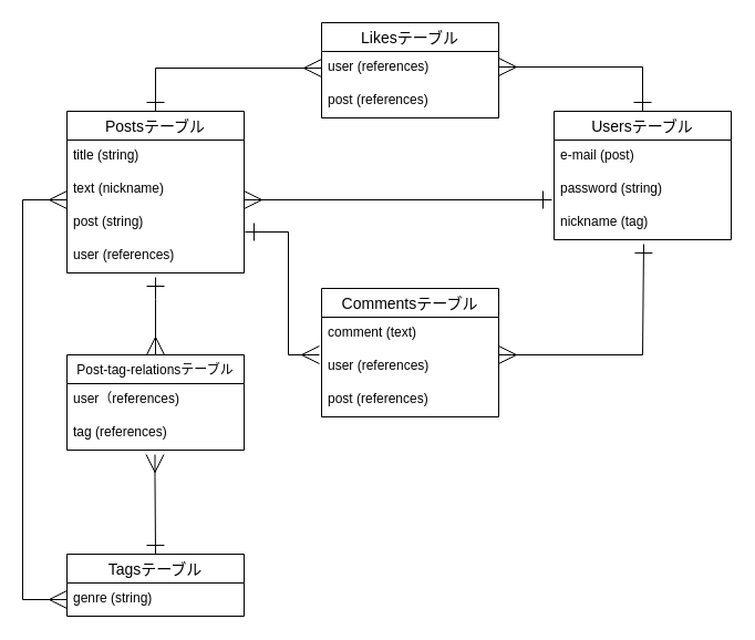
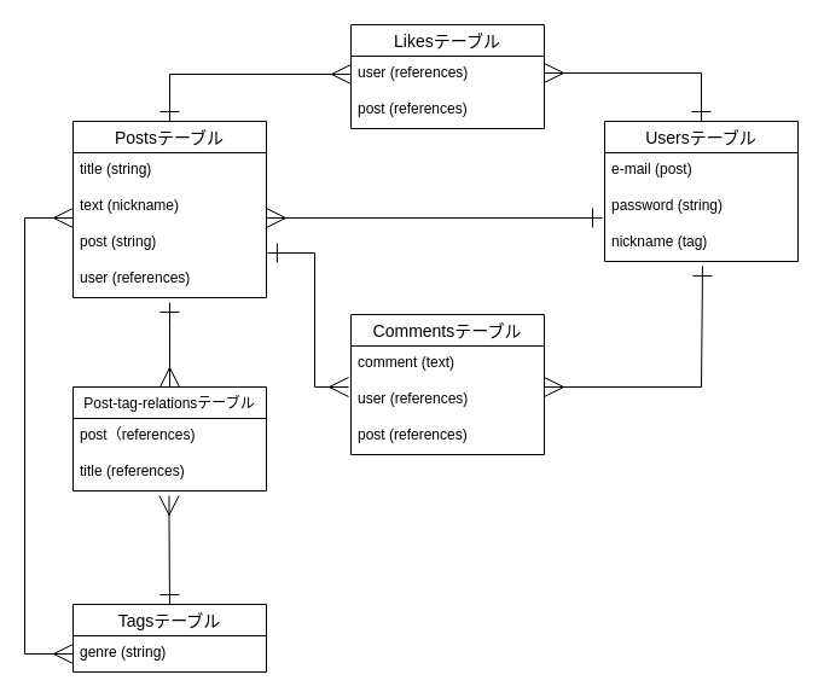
- <mxCell id="11" value="user（references)" style="text;strokeColor=none;fillColor=none;spacingLeft=4;spacingRight=4;overflow=hidden;rotatable=0;points=[[0,0.5],[1,0.5]];portConstraint=eastwest;fontSize=12;" vertex="1" parent="10"><mxGeometry y="26" width="160" height="30" as="geometry" /></mxCell>
+ <mxCell id="11" value="post（references)" style="text;strokeColor=none;fillColor=none;spacingLeft=4;spacingRight=4;overflow=hidden;rotatable=0;points=[[0,0.5],[1,0.5]];portConstraint=eastwest;fontSize=12;" vertex="1" parent="10"><mxGeometry y="26" width="160" height="30" as="geometry" /></mxCell>
- <mxCell id="12" value="tag (references)" style="text;strokeColor=none;fillColor=none;spacingLeft=4;spacingRight=4;overflow=hidden;rotatable=0;points=[[0,0.5],[1,0.5]];portConstraint=eastwest;fontSize=12;" vertex="1" parent="10"><mxGeometry y="56" width="160" height="30" as="geometry" /></mxCell>
+ <mxCell id="12" value="title (references)" style="text;strokeColor=none;fillColor=none;spacingLeft=4;spacingRight=4;overflow=hidden;rotatable=0;points=[[0,0.5],[1,0.5]];portConstraint=eastwest;fontSize=12;" vertex="1" parent="10"><mxGeometry y="56" width="160" height="30" as="geometry" /></mxCell>
